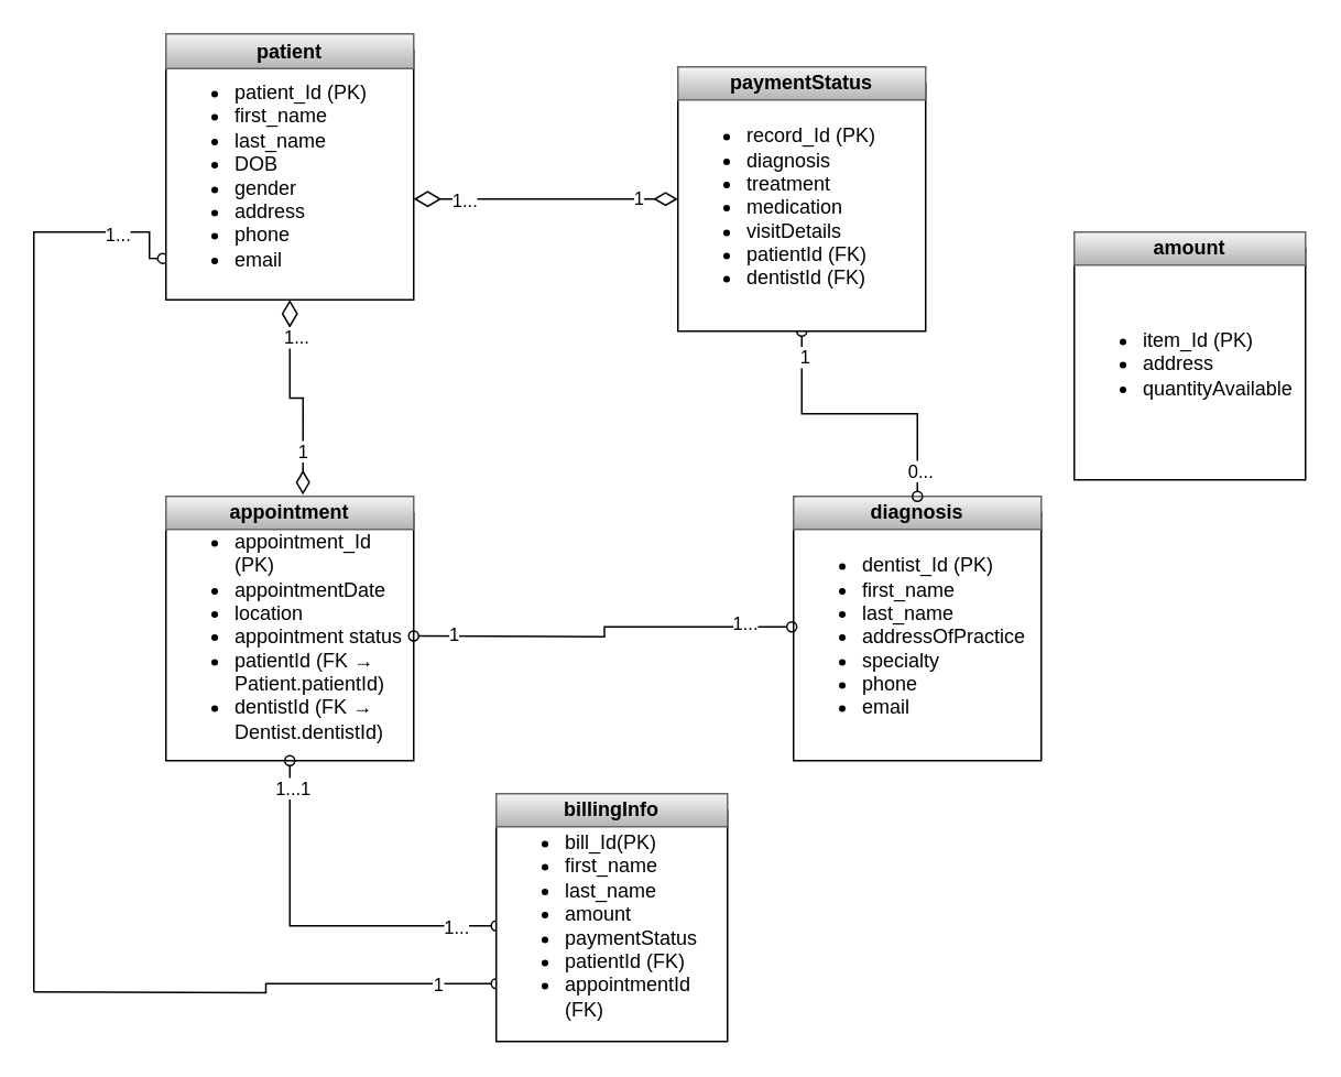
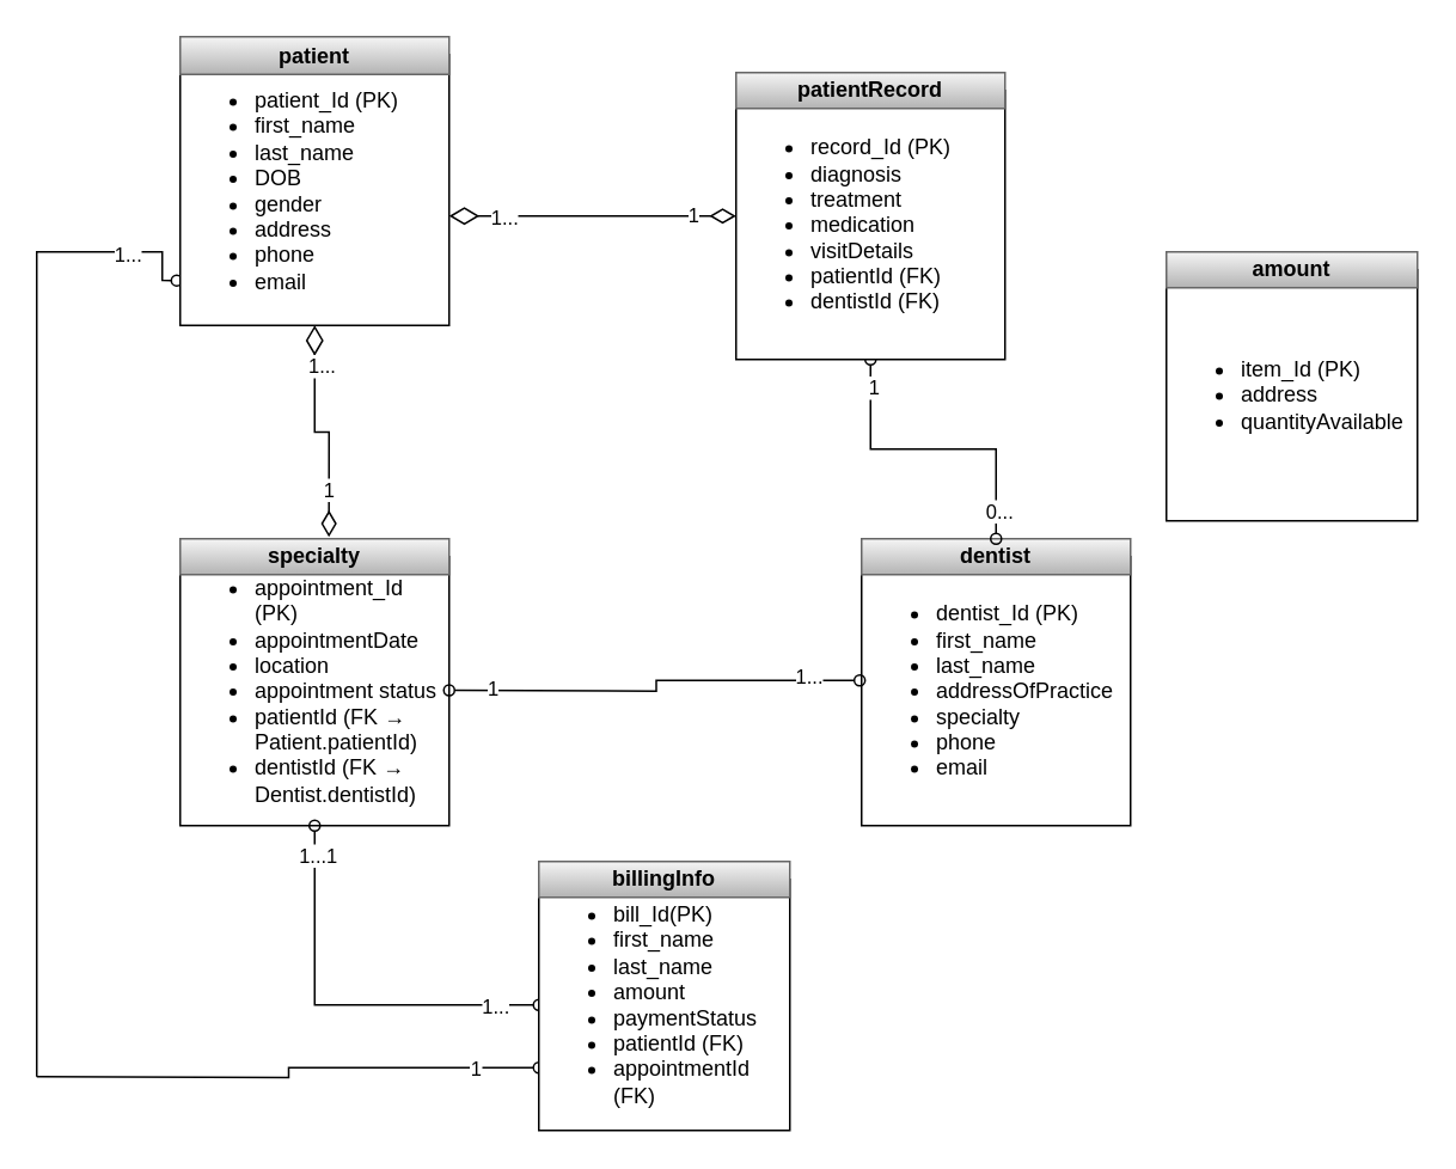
- <mxCell id="14" value="&lt;b&gt;paymentStatus&lt;/b&gt;" style="rounded=0;whiteSpace=wrap;html=1;fillColor=#f5f5f5;gradientColor=#b3b3b3;strokeColor=#666666;" parent="1" vertex="1"><mxGeometry x="410" y="40" width="150" height="20" as="geometry" /></mxCell>
+ <mxCell id="14" value="&lt;b&gt;patientRecord&lt;/b&gt;" style="rounded=0;whiteSpace=wrap;html=1;fillColor=#f5f5f5;gradientColor=#b3b3b3;strokeColor=#666666;" parent="1" vertex="1"><mxGeometry x="410" y="40" width="150" height="20" as="geometry" /></mxCell>
- <mxCell id="9" value="&lt;b&gt;appointment&lt;/b&gt;" style="rounded=0;whiteSpace=wrap;html=1;fillColor=#f5f5f5;gradientColor=#b3b3b3;strokeColor=#666666;" parent="1" vertex="1"><mxGeometry x="100" y="300" width="150" height="20" as="geometry" /></mxCell>
+ <mxCell id="9" value="&lt;b&gt;specialty&lt;/b&gt;" style="rounded=0;whiteSpace=wrap;html=1;fillColor=#f5f5f5;gradientColor=#b3b3b3;strokeColor=#666666;" parent="1" vertex="1"><mxGeometry x="100" y="300" width="150" height="20" as="geometry" /></mxCell>
- <mxCell id="7" value="&lt;b&gt;diagnosis&lt;/b&gt;" style="rounded=0;whiteSpace=wrap;html=1;fillColor=#f5f5f5;gradientColor=#b3b3b3;strokeColor=#666666;" parent="1" vertex="1"><mxGeometry x="480" y="300" width="150" height="20" as="geometry" /></mxCell>
+ <mxCell id="7" value="&lt;b&gt;dentist&lt;/b&gt;" style="rounded=0;whiteSpace=wrap;html=1;fillColor=#f5f5f5;gradientColor=#b3b3b3;strokeColor=#666666;" parent="1" vertex="1"><mxGeometry x="480" y="300" width="150" height="20" as="geometry" /></mxCell>
